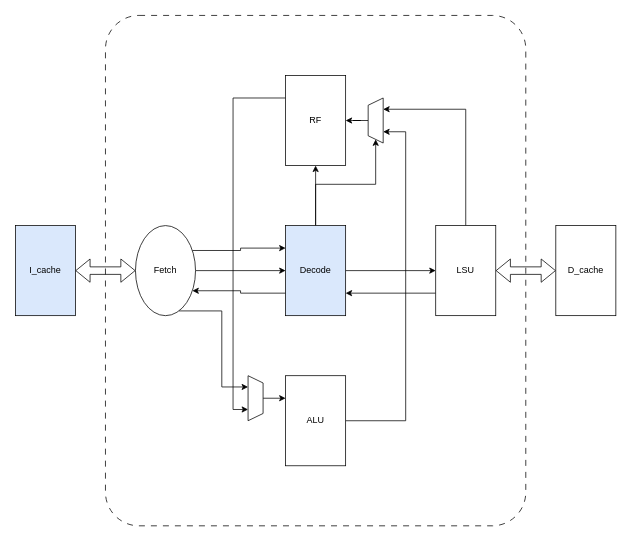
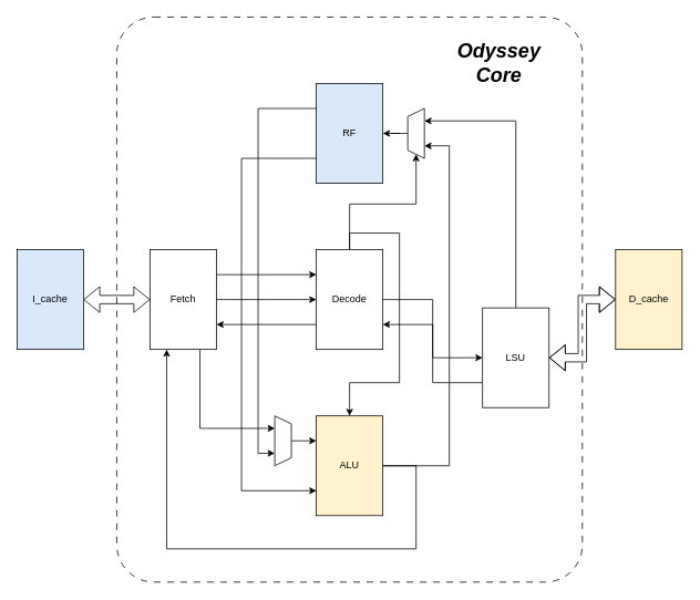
+ <mxCell id="25" value="Odyssey&lt;br&gt;Core" style="text;html=1;strokeColor=none;fillColor=none;align=center;verticalAlign=middle;whiteSpace=wrap;rounded=0;movable=1;resizable=1;rotatable=1;deletable=1;editable=1;locked=0;connectable=1;strokeWidth=2;fontSize=24;fontStyle=3" vertex="1" parent="1"><mxGeometry x="540" y="60" width="120" height="30" as="geometry" /></mxCell>
- <mxCell id="18" value="RF" style="rounded=0;whiteSpace=wrap;html=1;" vertex="1" parent="1"><mxGeometry x="380" y="100" width="80" height="120" as="geometry" /></mxCell>
+ <mxCell id="18" value="RF" style="rounded=0;whiteSpace=wrap;html=1;fillColor=#dae8fc;" vertex="1" parent="1"><mxGeometry x="380" y="100" width="80" height="120" as="geometry" /></mxCell>
- <mxCell id="10" style="edgeStyle=orthogonalEdgeStyle;rounded=0;orthogonalLoop=1;jettySize=auto;html=1;exitX=0.5;exitY=0;exitDx=0;exitDy=0;" edge="1" parent="1" source="11" target="18"><mxGeometry relative="1" as="geometry" /></mxCell>
+ <mxCell id="10" style="edgeStyle=orthogonalEdgeStyle;rounded=0;orthogonalLoop=1;jettySize=auto;html=1;exitX=0.5;exitY=0;exitDx=0;exitDy=0;" edge="1" parent="1" source="11" target="21"><mxGeometry relative="1" as="geometry" /></mxCell>
- <mxCell id="6" value="Fetch" style="ellipse;whiteSpace=wrap;html=1;" vertex="1" parent="1"><mxGeometry x="180" y="300" width="80" height="120" as="geometry" /></mxCell>
+ <mxCell id="6" value="Fetch" style="rounded=0;whiteSpace=wrap;html=1;" vertex="1" parent="1"><mxGeometry x="180" y="300" width="80" height="120" as="geometry" /></mxCell>
- <mxCell id="11" value="Decode" style="rounded=0;whiteSpace=wrap;html=1;fillColor=#dae8fc;" vertex="1" parent="1"><mxGeometry x="380" y="300" width="80" height="120" as="geometry" /></mxCell>
+ <mxCell id="11" value="Decode" style="rounded=0;whiteSpace=wrap;html=1;" vertex="1" parent="1"><mxGeometry x="380" y="300" width="80" height="120" as="geometry" /></mxCell>
- <mxCell id="15" value="LSU" style="rounded=0;whiteSpace=wrap;html=1;" vertex="1" parent="1"><mxGeometry x="580" y="300" width="80" height="120" as="geometry" /></mxCell>
+ <mxCell id="15" value="LSU" style="rounded=0;whiteSpace=wrap;html=1;" vertex="1" parent="1"><mxGeometry x="580" y="370" width="80" height="120" as="geometry" /></mxCell>
- <mxCell id="22" value="D_cache" style="rounded=0;whiteSpace=wrap;html=1;" vertex="1" parent="1"><mxGeometry x="740" y="300" width="80" height="120" as="geometry" /></mxCell>
+ <mxCell id="22" value="D_cache" style="rounded=0;whiteSpace=wrap;html=1;fillColor=#fff2cc;" vertex="1" parent="1"><mxGeometry x="740" y="300" width="80" height="120" as="geometry" /></mxCell>
- <mxCell id="21" value="ALU" style="rounded=0;whiteSpace=wrap;html=1;" vertex="1" parent="1"><mxGeometry x="380" y="500" width="80" height="120" as="geometry" /></mxCell>
+ <mxCell id="21" value="ALU" style="rounded=0;whiteSpace=wrap;html=1;fillColor=#fff2cc;" vertex="1" parent="1"><mxGeometry x="380" y="500" width="80" height="120" as="geometry" /></mxCell>
+ <mxCell id="17" style="edgeStyle=orthogonalEdgeStyle;rounded=0;orthogonalLoop=1;jettySize=auto;html=1;exitX=0;exitY=0.75;exitDx=0;exitDy=0;entryX=0;entryY=0.75;entryDx=0;entryDy=0;" edge="1" parent="1" source="18" target="21"><mxGeometry relative="1" as="geometry"><Array as="points"><mxPoint x="290" y="190" /><mxPoint x="290" y="590" /></Array></mxGeometry></mxCell>
+ <mxCell id="20" style="edgeStyle=orthogonalEdgeStyle;rounded=0;orthogonalLoop=1;jettySize=auto;html=1;exitX=1;exitY=0.5;exitDx=0;exitDy=0;entryX=0.25;entryY=1;entryDx=0;entryDy=0;" edge="1" parent="1" source="21" target="6"><mxGeometry relative="1" as="geometry"><Array as="points"><mxPoint x="500" y="560" /><mxPoint x="500" y="660" /><mxPoint x="200" y="660" /></Array></mxGeometry></mxCell>
